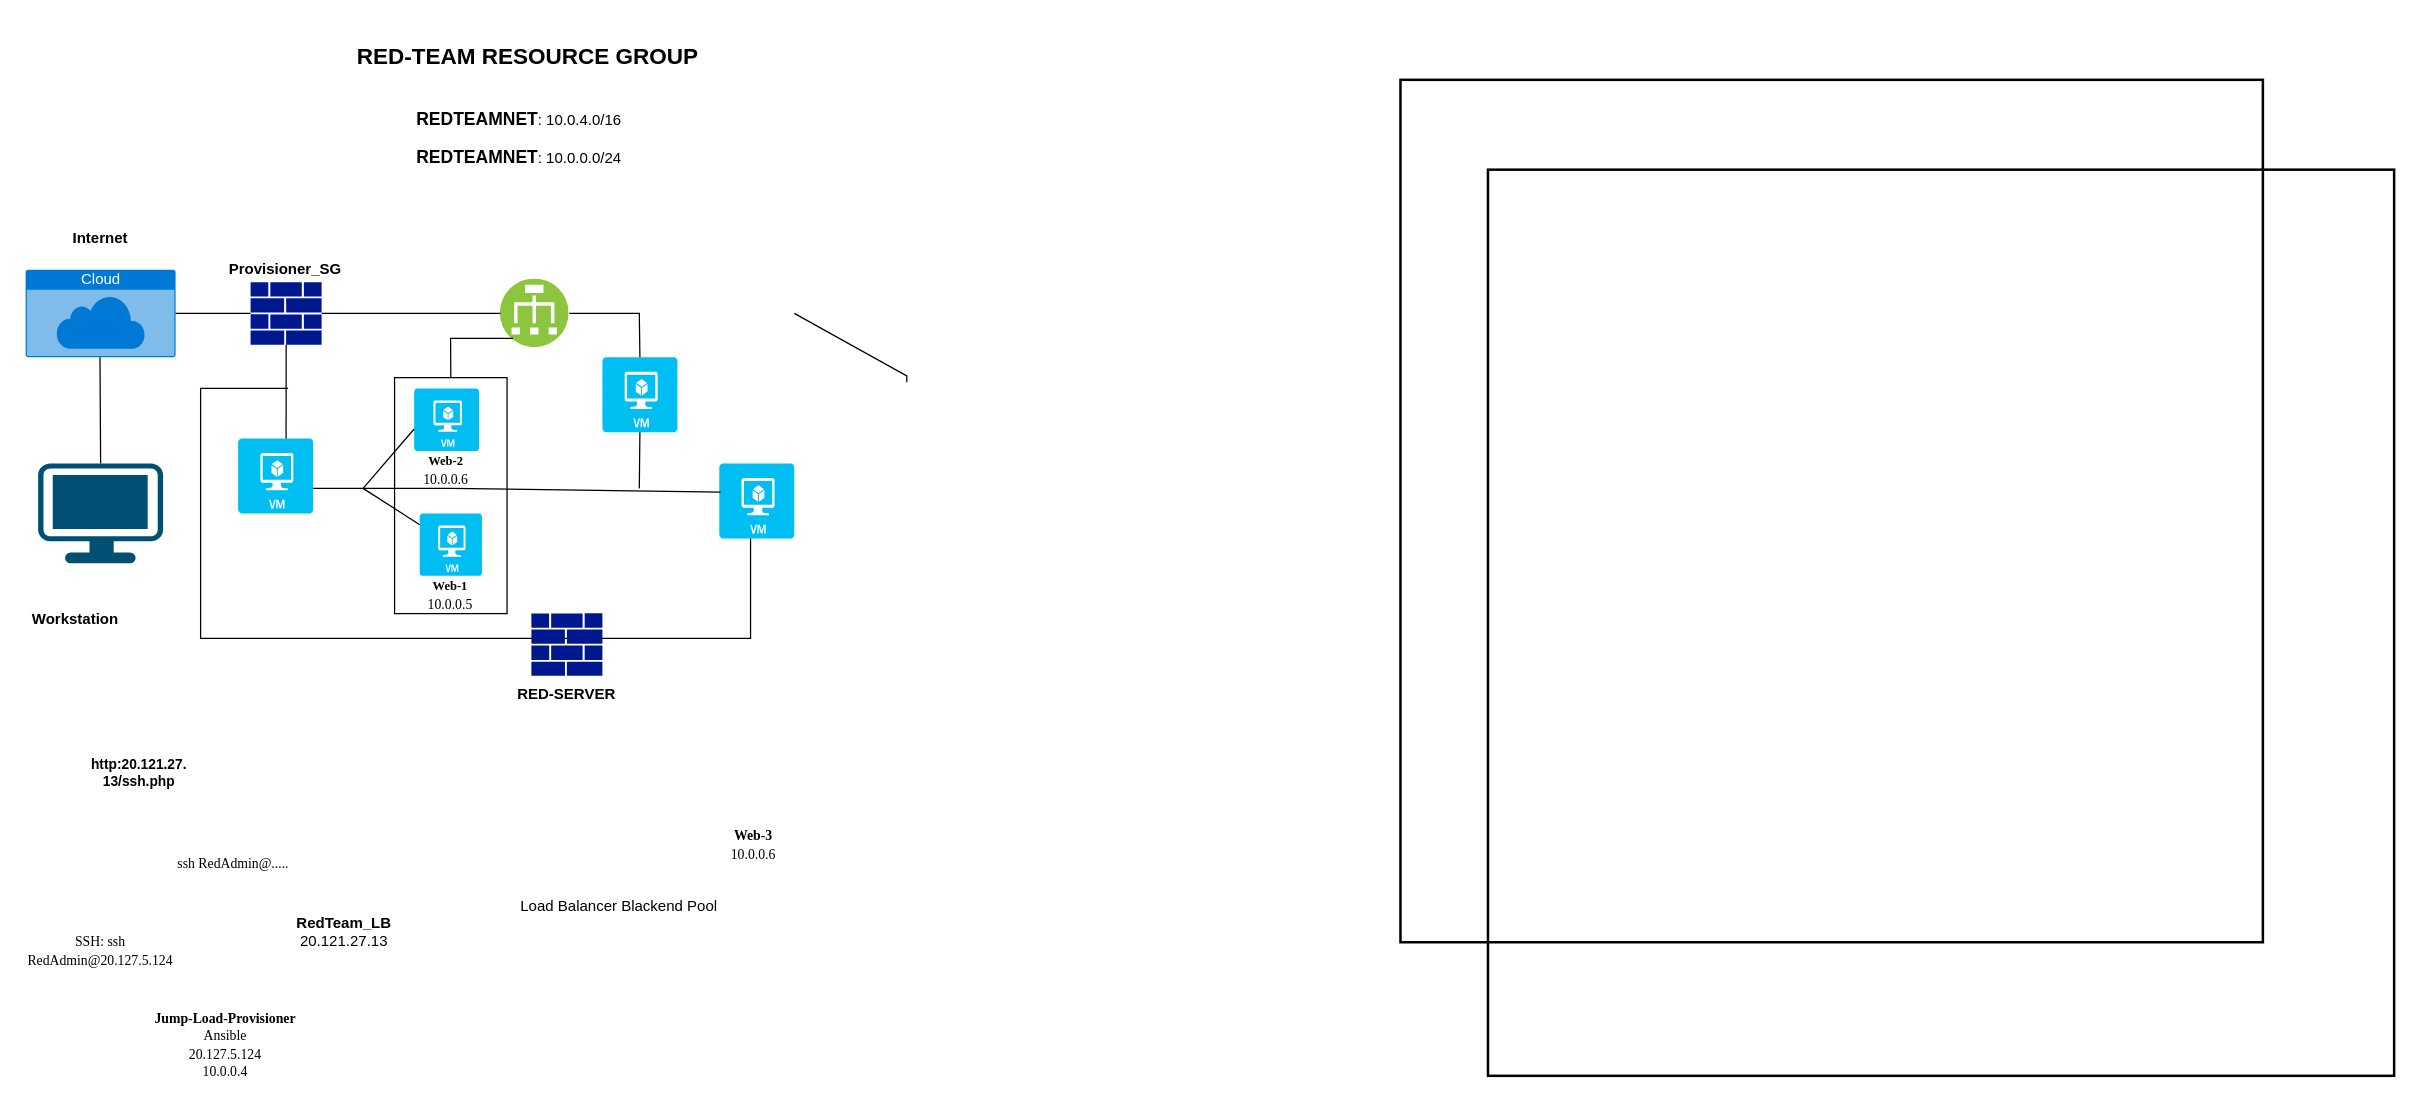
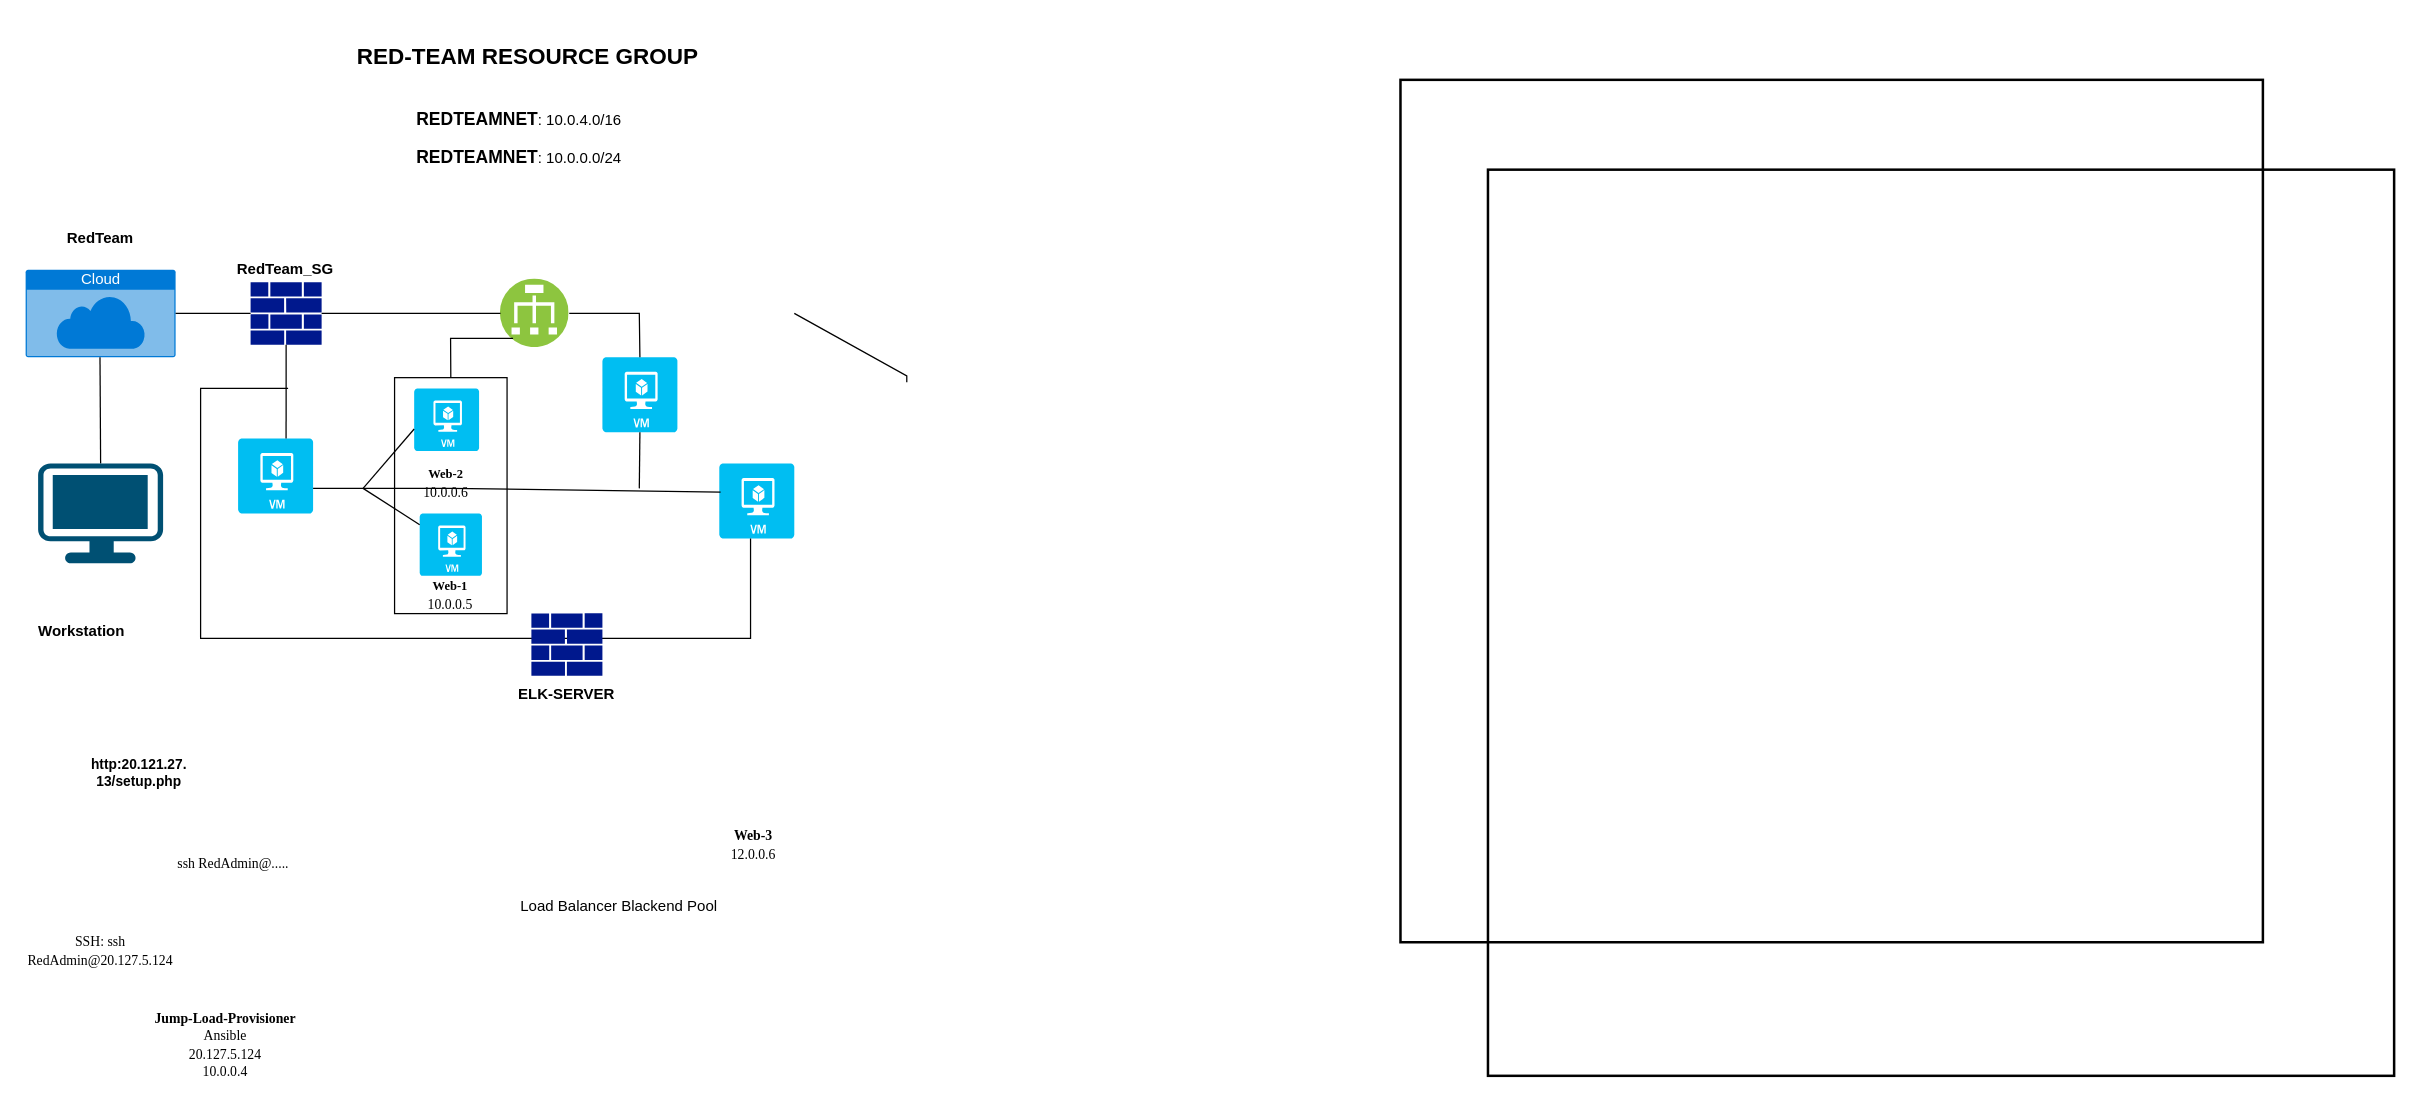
- <mxCell id="16" value="&lt;b&gt;Internet&lt;/b&gt;" style="text;html=1;strokeColor=none;fillColor=none;align=center;verticalAlign=middle;whiteSpace=wrap;rounded=0;" parent="1" vertex="1"><mxGeometry x="50" y="175" width="60" height="30" as="geometry" /></mxCell>
+ <mxCell id="16" value="&lt;b&gt;RedTeam&lt;/b&gt;" style="text;html=1;strokeColor=none;fillColor=none;align=center;verticalAlign=middle;whiteSpace=wrap;rounded=0;" parent="1" vertex="1"><mxGeometry x="50" y="175" width="60" height="30" as="geometry" /></mxCell>
- <mxCell id="20" value="&lt;b&gt;Provisioner_SG&lt;/b&gt;" style="text;html=1;strokeColor=none;fillColor=none;align=center;verticalAlign=middle;whiteSpace=wrap;rounded=0;" parent="1" vertex="1"><mxGeometry x="163.41" y="190" width="130" height="50" as="geometry" /></mxCell>
+ <mxCell id="20" value="&lt;b&gt;RedTeam_SG&lt;/b&gt;" style="text;html=1;strokeColor=none;fillColor=none;align=center;verticalAlign=middle;whiteSpace=wrap;rounded=0;" parent="1" vertex="1"><mxGeometry x="163.41" y="190" width="130" height="50" as="geometry" /></mxCell>
- <mxCell id="24" value="&lt;div&gt;&lt;font style=&quot;font-size: 10px&quot; face=&quot;Times New Roman&quot;&gt;&lt;b&gt;Web-2&lt;/b&gt;&lt;/font&gt;&lt;/div&gt;&lt;div&gt;&lt;font style=&quot;font-size: 11px&quot; size=&quot;3&quot; face=&quot;Times New Roman&quot;&gt;10.0.0.6&lt;/font&gt;&lt;/div&gt;" style="text;html=1;strokeColor=none;fillColor=none;align=center;verticalAlign=middle;whiteSpace=wrap;rounded=0;" parent="1" vertex="1"><mxGeometry x="320.25" y="360" width="73.18" height="30" as="geometry" /></mxCell>
+ <mxCell id="24" value="&lt;div&gt;&lt;font style=&quot;font-size: 10px&quot; face=&quot;Times New Roman&quot;&gt;&lt;b&gt;Web-2&lt;/b&gt;&lt;/font&gt;&lt;/div&gt;&lt;div&gt;&lt;font style=&quot;font-size: 11px&quot; size=&quot;3&quot; face=&quot;Times New Roman&quot;&gt;10.0.0.6&lt;/font&gt;&lt;/div&gt;" style="text;html=1;strokeColor=none;fillColor=none;align=center;verticalAlign=middle;whiteSpace=wrap;rounded=0;" parent="1" vertex="1"><mxGeometry x="320.25" y="370" width="73.18" height="30" as="geometry" /></mxCell>
- <mxCell id="17" value="&lt;b&gt;Workstation&lt;/b&gt;" style="text;html=1;strokeColor=none;fillColor=none;align=center;verticalAlign=middle;whiteSpace=wrap;rounded=0;" parent="1" vertex="1"><mxGeometry x="30" y="480" width="60" height="30" as="geometry" /></mxCell>
+ <mxCell id="17" value="&lt;b&gt;Workstation&lt;/b&gt;" style="text;html=1;strokeColor=none;fillColor=none;align=center;verticalAlign=middle;whiteSpace=wrap;rounded=0;" parent="1" vertex="1"><mxGeometry x="35" y="490" width="60" height="30" as="geometry" /></mxCell>
- <mxCell id="42" value="&lt;div&gt;&lt;b&gt;RED-SERVER&lt;/b&gt;&lt;/div&gt;" style="text;html=1;strokeColor=none;fillColor=none;align=center;verticalAlign=middle;whiteSpace=wrap;rounded=0;" vertex="1" parent="1"><mxGeometry x="388.07" y="530" width="130" height="50" as="geometry" /></mxCell>
+ <mxCell id="42" value="&lt;div&gt;&lt;b&gt;ELK-SERVER&lt;/b&gt;&lt;/div&gt;" style="text;html=1;strokeColor=none;fillColor=none;align=center;verticalAlign=middle;whiteSpace=wrap;rounded=0;" vertex="1" parent="1"><mxGeometry x="388.07" y="530" width="130" height="50" as="geometry" /></mxCell>
- <mxCell id="21" value="&lt;div&gt;&lt;font style=&quot;font-size: 11px&quot;&gt;&lt;b&gt;http:20.121.27.&lt;/b&gt;&lt;/font&gt;&lt;/div&gt;&lt;div&gt;&lt;font style=&quot;font-size: 11px&quot;&gt;&lt;b&gt;13/ssh.php&lt;/b&gt;&lt;/font&gt;&lt;/div&gt;&lt;font style=&quot;font-size: 11px&quot;&gt;&lt;b&gt;&lt;br&gt;&lt;/b&gt;&lt;/font&gt;" style="text;html=1;strokeColor=none;fillColor=none;align=center;verticalAlign=middle;whiteSpace=wrap;rounded=0;" parent="1" vertex="1"><mxGeometry x="40" y="600" width="141.59" height="50" as="geometry" /></mxCell>
+ <mxCell id="21" value="&lt;div&gt;&lt;font style=&quot;font-size: 11px&quot;&gt;&lt;b&gt;http:20.121.27.&lt;/b&gt;&lt;/font&gt;&lt;/div&gt;&lt;div&gt;&lt;font style=&quot;font-size: 11px&quot;&gt;&lt;b&gt;13/setup.php&lt;/b&gt;&lt;/font&gt;&lt;/div&gt;&lt;font style=&quot;font-size: 11px&quot;&gt;&lt;b&gt;&lt;br&gt;&lt;/b&gt;&lt;/font&gt;" style="text;html=1;strokeColor=none;fillColor=none;align=center;verticalAlign=middle;whiteSpace=wrap;rounded=0;" parent="1" vertex="1"><mxGeometry x="40" y="600" width="141.59" height="50" as="geometry" /></mxCell>
- <mxCell id="25" value="&lt;div&gt;&lt;font style=&quot;font-size: 11px&quot; face=&quot;Times New Roman&quot;&gt;&lt;b&gt;Web-3&lt;/b&gt;&lt;/font&gt;&lt;/div&gt;&lt;div&gt;&lt;font style=&quot;font-size: 11px&quot; face=&quot;Times New Roman&quot;&gt;10.0.0.6&lt;/font&gt;&lt;/div&gt;" style="text;html=1;strokeColor=none;fillColor=none;align=center;verticalAlign=middle;whiteSpace=wrap;rounded=0;" parent="1" vertex="1"><mxGeometry x="570" y="650" width="65" height="50" as="geometry" /></mxCell>
+ <mxCell id="25" value="&lt;div&gt;&lt;font style=&quot;font-size: 11px&quot; face=&quot;Times New Roman&quot;&gt;&lt;b&gt;Web-3&lt;/b&gt;&lt;/font&gt;&lt;/div&gt;&lt;div&gt;&lt;font style=&quot;font-size: 11px&quot; face=&quot;Times New Roman&quot;&gt;12.0.0.6&lt;/font&gt;&lt;/div&gt;" style="text;html=1;strokeColor=none;fillColor=none;align=center;verticalAlign=middle;whiteSpace=wrap;rounded=0;" parent="1" vertex="1"><mxGeometry x="570" y="650" width="65" height="50" as="geometry" /></mxCell>
- <mxCell id="19" value="&lt;div align=&quot;center&quot;&gt;&lt;b&gt;RedTeam_LB&lt;/b&gt;&lt;/div&gt;&lt;div align=&quot;center&quot;&gt;20.121.27.13&lt;/div&gt;" style="text;html=1;strokeColor=none;fillColor=none;align=center;verticalAlign=middle;whiteSpace=wrap;rounded=0;" parent="1" vertex="1"><mxGeometry x="210" y="720" width="130" height="50" as="geometry" /></mxCell>
